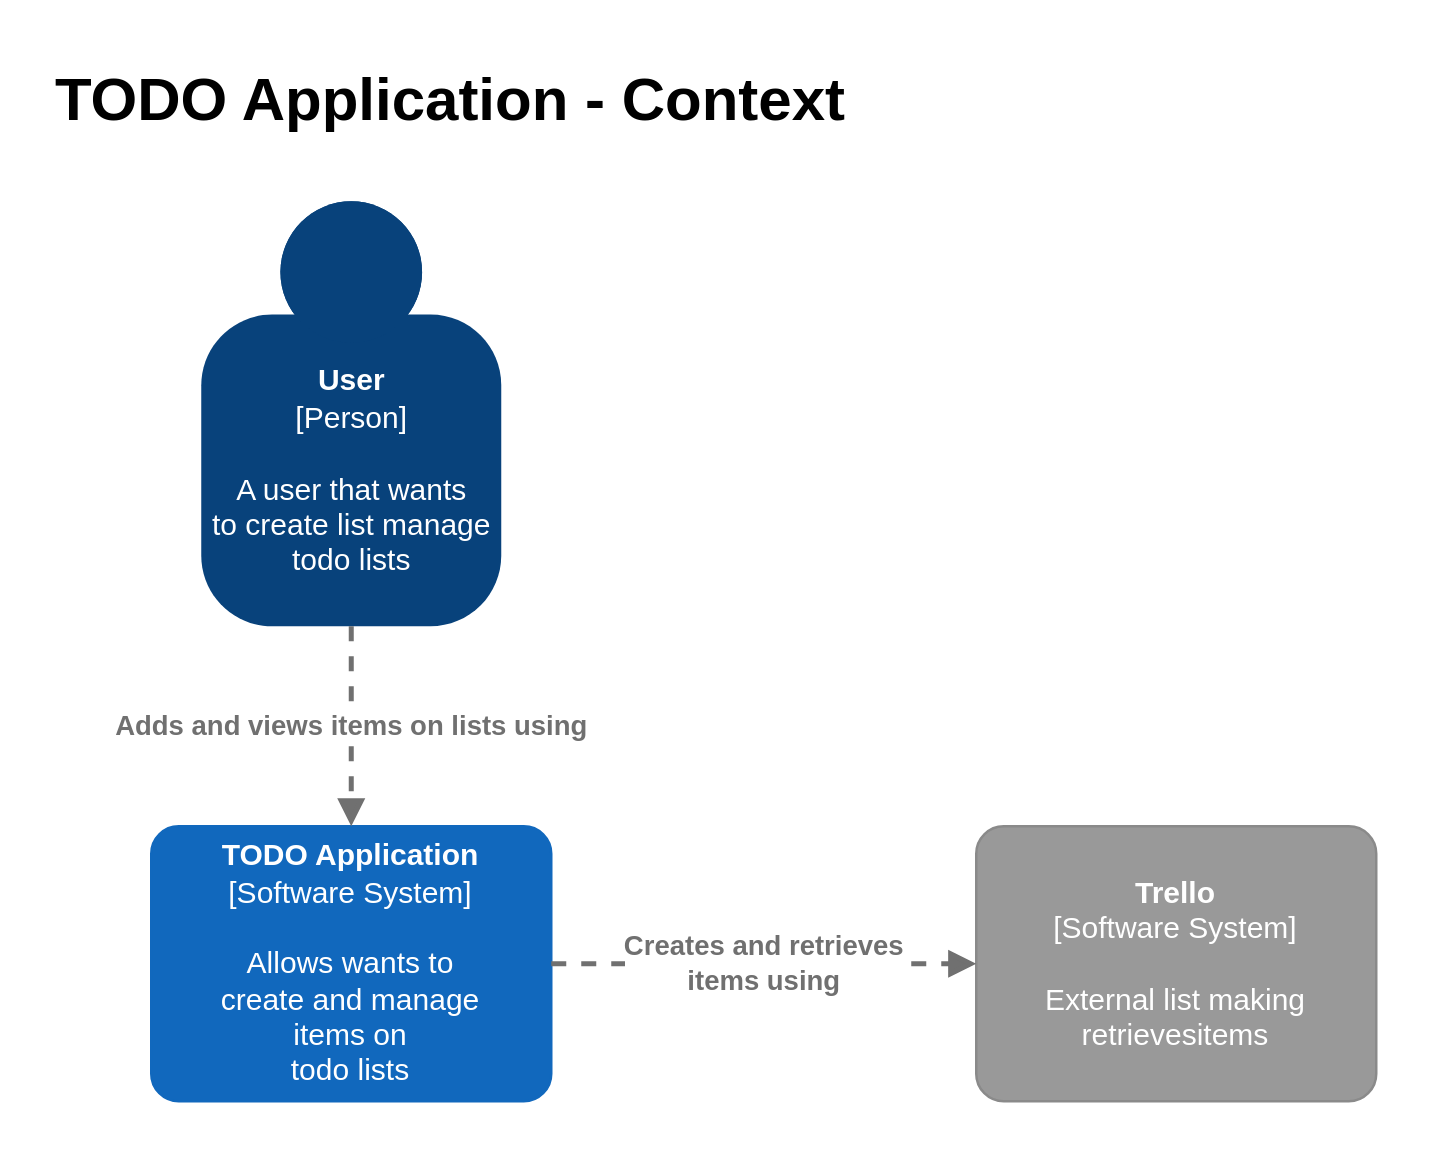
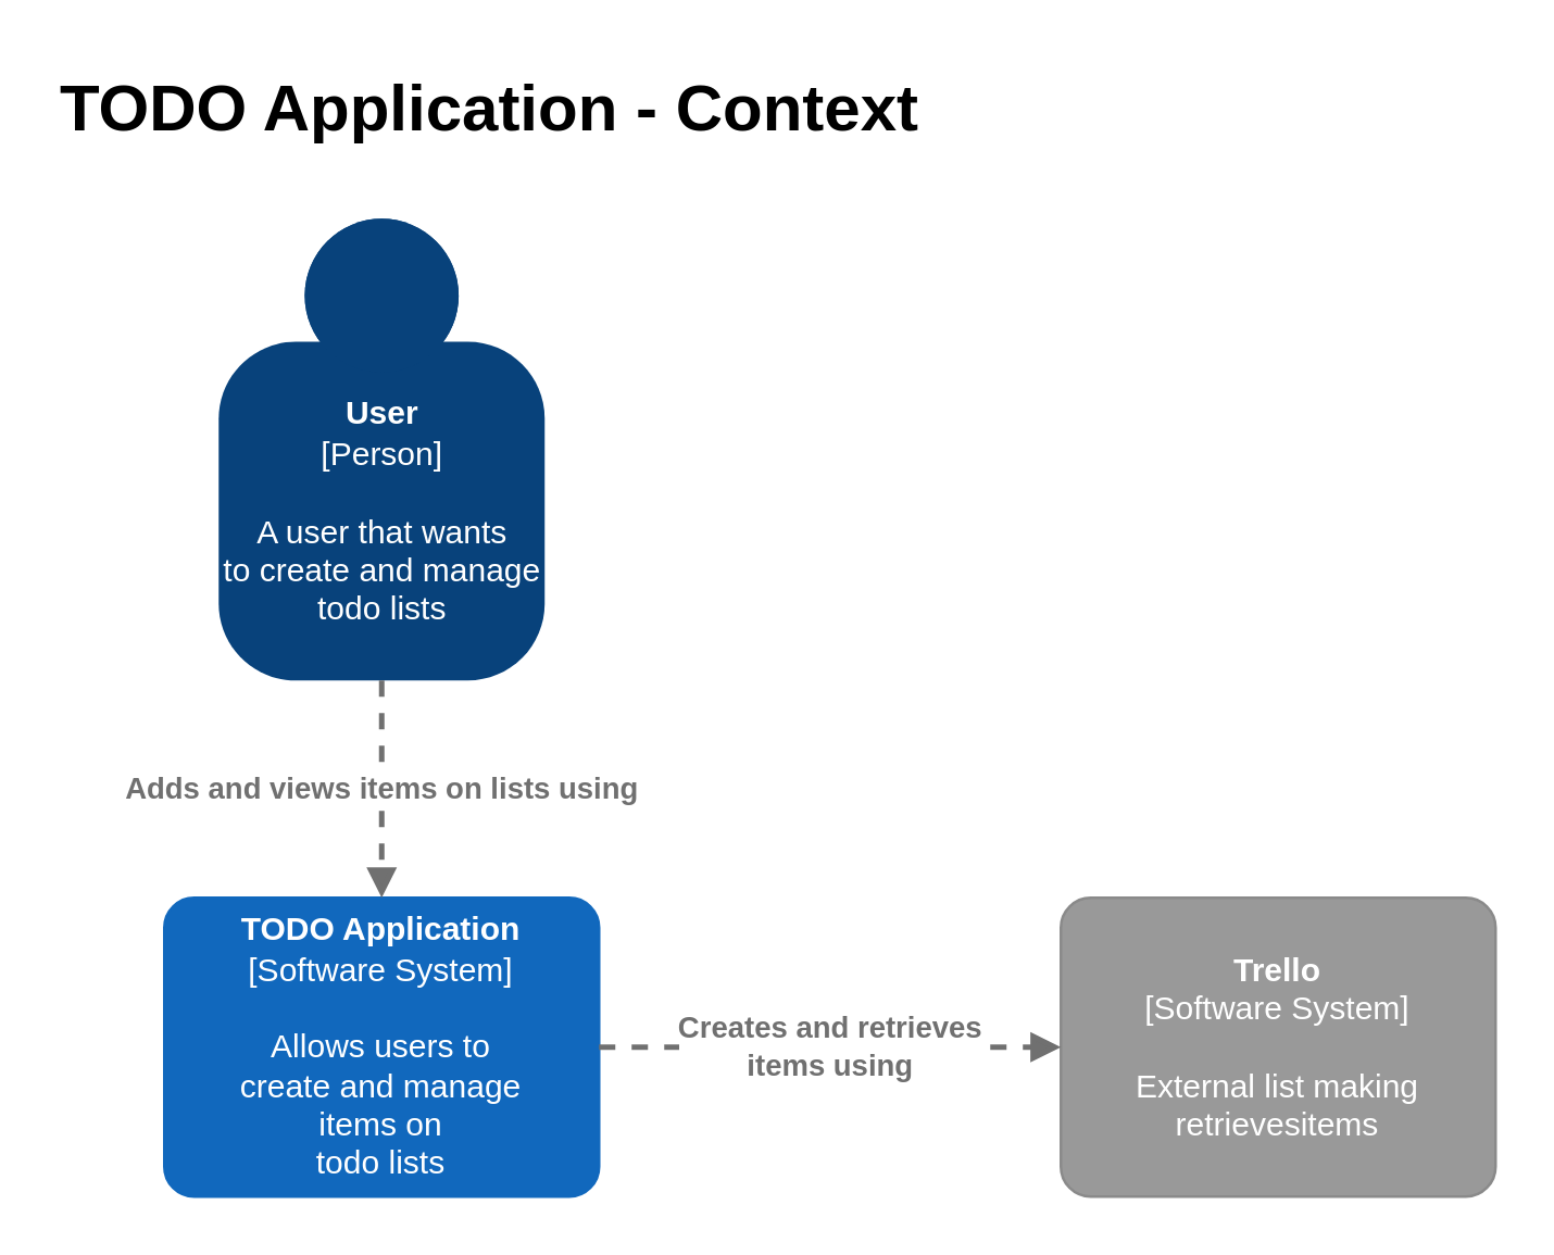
- <mxCell id="2" value="&lt;b&gt;User&lt;/b&gt;&lt;div&gt;[Person]&lt;/div&gt;&lt;br&gt;&lt;div&gt;A user that wants&#10;to create list manage&#10;todo lists&lt;/div&gt;" style="html=1;dashed=0;whitespace=wrap;fillColor=#08427b;strokeColor=none;fontColor=#ffffff;shape=mxgraph.c4.person;align=center;metaEdit=1;points=[[0.5,0,0],[1,0.5,0],[1,0.75,0],[0.75,1,0],[0.5,1,0],[0.25,1,0],[0,0.75,0],[0,0.5,0]];metaData={&quot;c4Type&quot;:{&quot;editable&quot;:false}};" vertex="1" parent="1"><mxGeometry x="80" y="80" width="120" height="170" as="geometry" /></mxCell>
+ <mxCell id="2" value="&lt;b&gt;User&lt;/b&gt;&lt;div&gt;[Person]&lt;/div&gt;&lt;br&gt;&lt;div&gt;A user that wants&#10;to create and manage&#10;todo lists&lt;/div&gt;" style="html=1;dashed=0;whitespace=wrap;fillColor=#08427b;strokeColor=none;fontColor=#ffffff;shape=mxgraph.c4.person;align=center;metaEdit=1;points=[[0.5,0,0],[1,0.5,0],[1,0.75,0],[0.75,1,0],[0.5,1,0],[0.25,1,0],[0,0.75,0],[0,0.5,0]];metaData={&quot;c4Type&quot;:{&quot;editable&quot;:false}};" vertex="1" parent="1"><mxGeometry x="80" y="80" width="120" height="170" as="geometry" /></mxCell>
- <mxCell id="3" value="&lt;b&gt;TODO Application&lt;/b&gt;&lt;div&gt;[Software System]&lt;/div&gt;&lt;br&gt;&lt;div&gt;Allows wants to&#10;create and manage&#10;items on&#10;todo lists&lt;/div&gt;" style="rounded=1;whiteSpace=wrap;html=1;labelBackgroundColor=none;fillColor=#1168BD;fontColor=#ffffff;align=center;arcSize=10;strokeColor=#1168BD;metaEdit=1;metaData={&quot;c4Type&quot;:{&quot;editable&quot;:false}};points=[[0.25,0,0],[0.5,0,0],[0.75,0,0],[1,0.25,0],[1,0.5,0],[1,0.75,0],[0.75,1,0],[0.5,1,0],[0.25,1,0],[0,0.75,0],[0,0.5,0],[0,0.25,0]];" vertex="1" parent="1"><mxGeometry x="60" y="330" width="160" height="110.0" as="geometry" /></mxCell>
+ <mxCell id="3" value="&lt;b&gt;TODO Application&lt;/b&gt;&lt;div&gt;[Software System]&lt;/div&gt;&lt;br&gt;&lt;div&gt;Allows users to&#10;create and manage&#10;items on&#10;todo lists&lt;/div&gt;" style="rounded=1;whiteSpace=wrap;html=1;labelBackgroundColor=none;fillColor=#1168BD;fontColor=#ffffff;align=center;arcSize=10;strokeColor=#1168BD;metaEdit=1;metaData={&quot;c4Type&quot;:{&quot;editable&quot;:false}};points=[[0.25,0,0],[0.5,0,0],[0.75,0,0],[1,0.25,0],[1,0.5,0],[1,0.75,0],[0.75,1,0],[0.5,1,0],[0.25,1,0],[0,0.75,0],[0,0.5,0],[0,0.25,0]];" vertex="1" parent="1"><mxGeometry x="60" y="330" width="160" height="110.0" as="geometry" /></mxCell>
